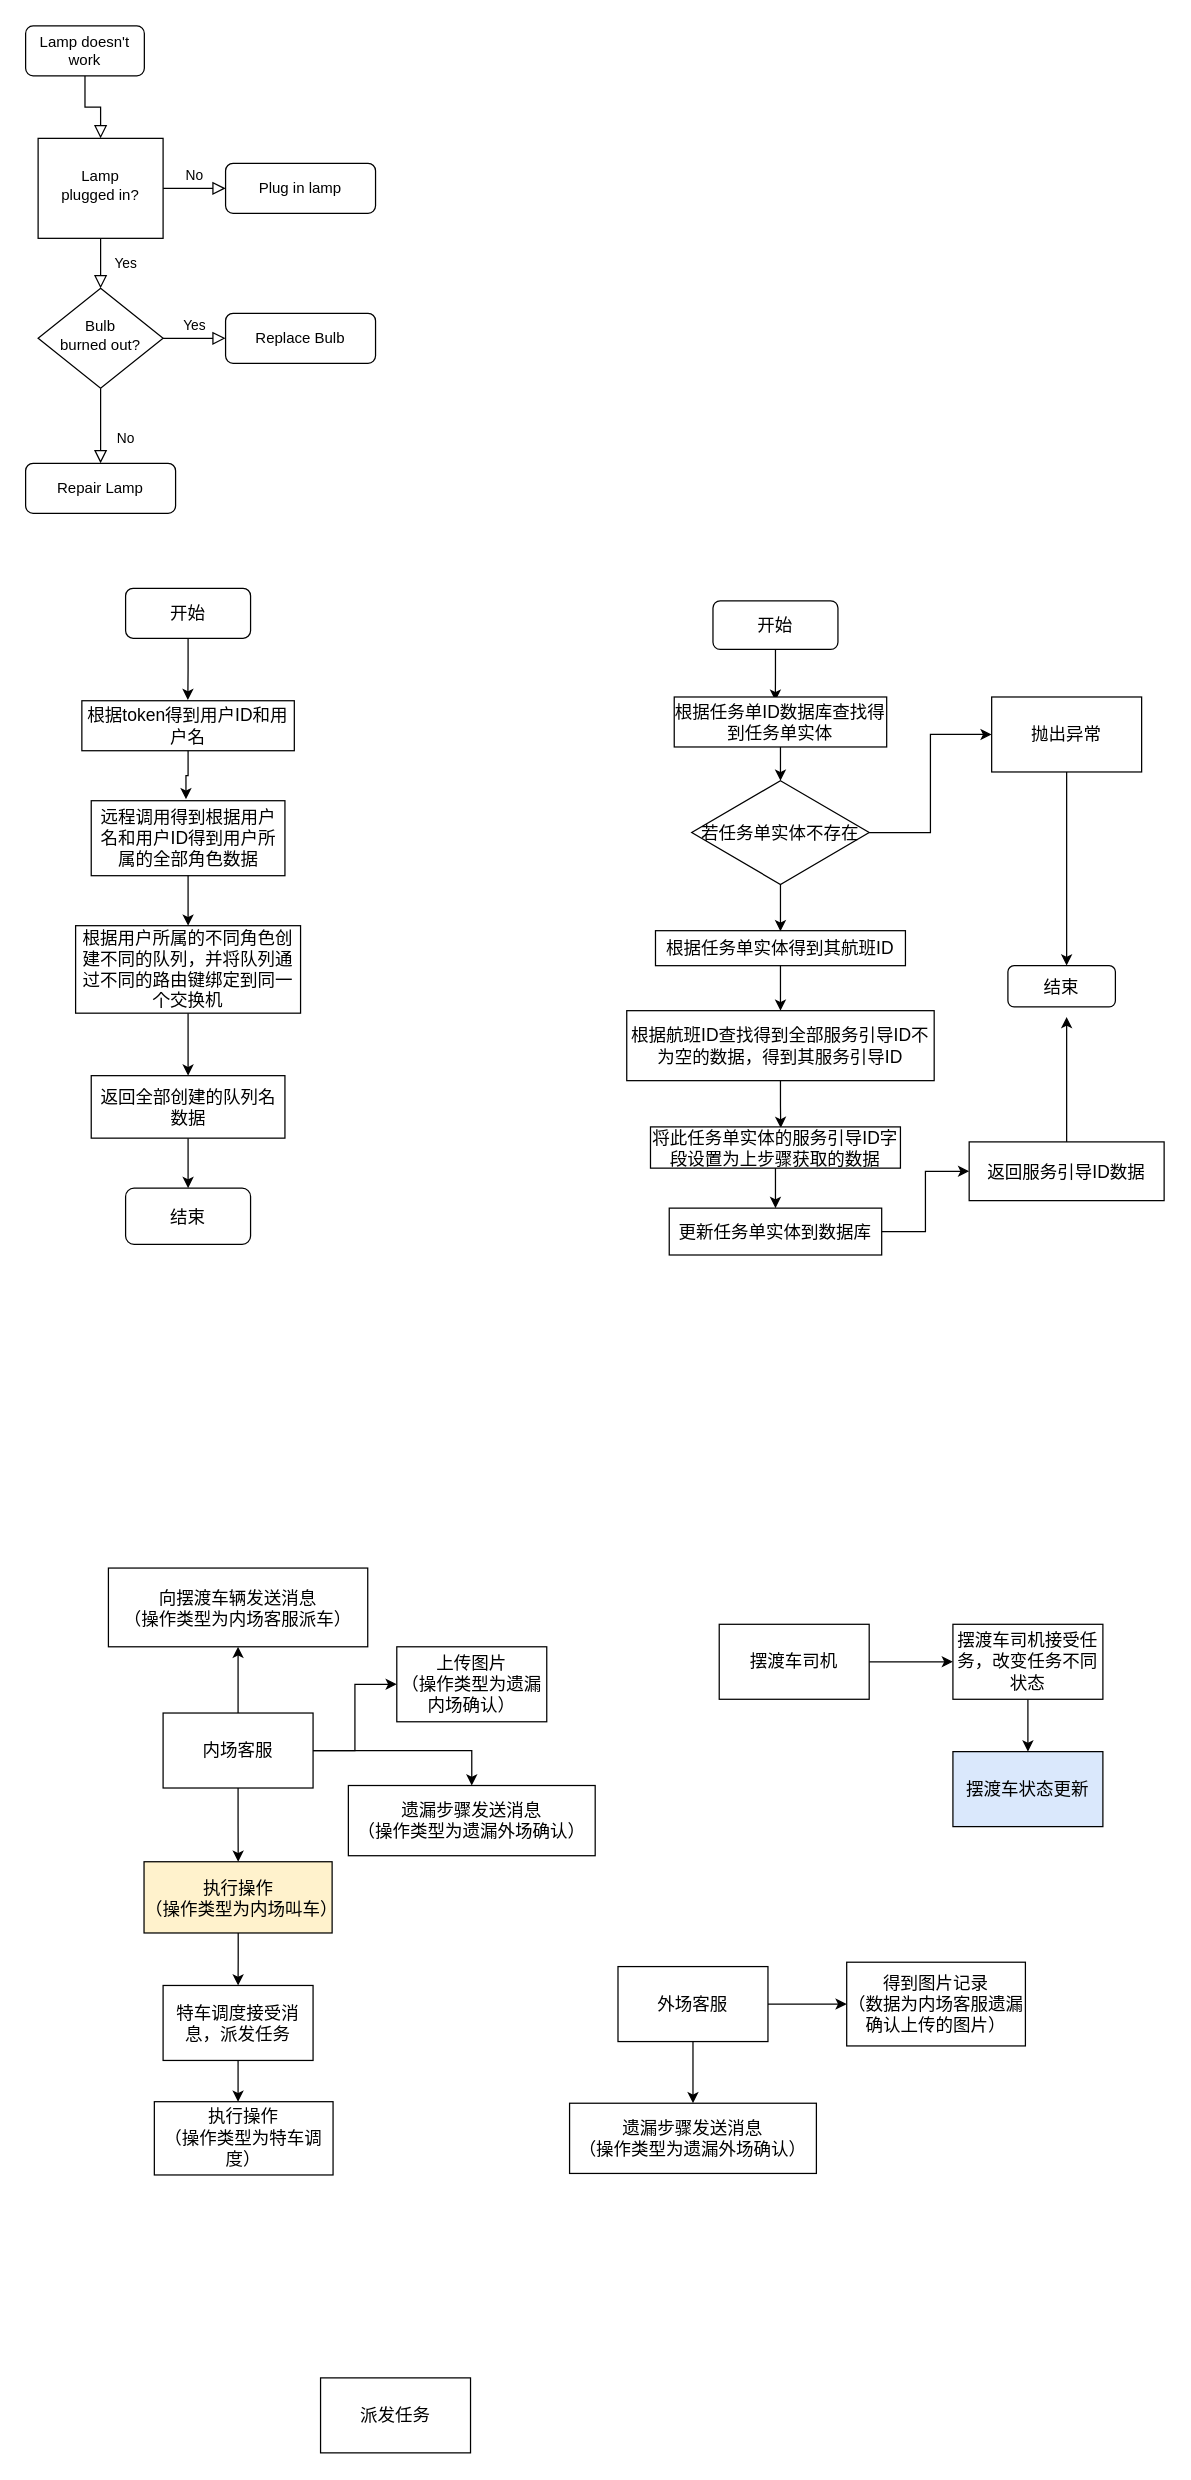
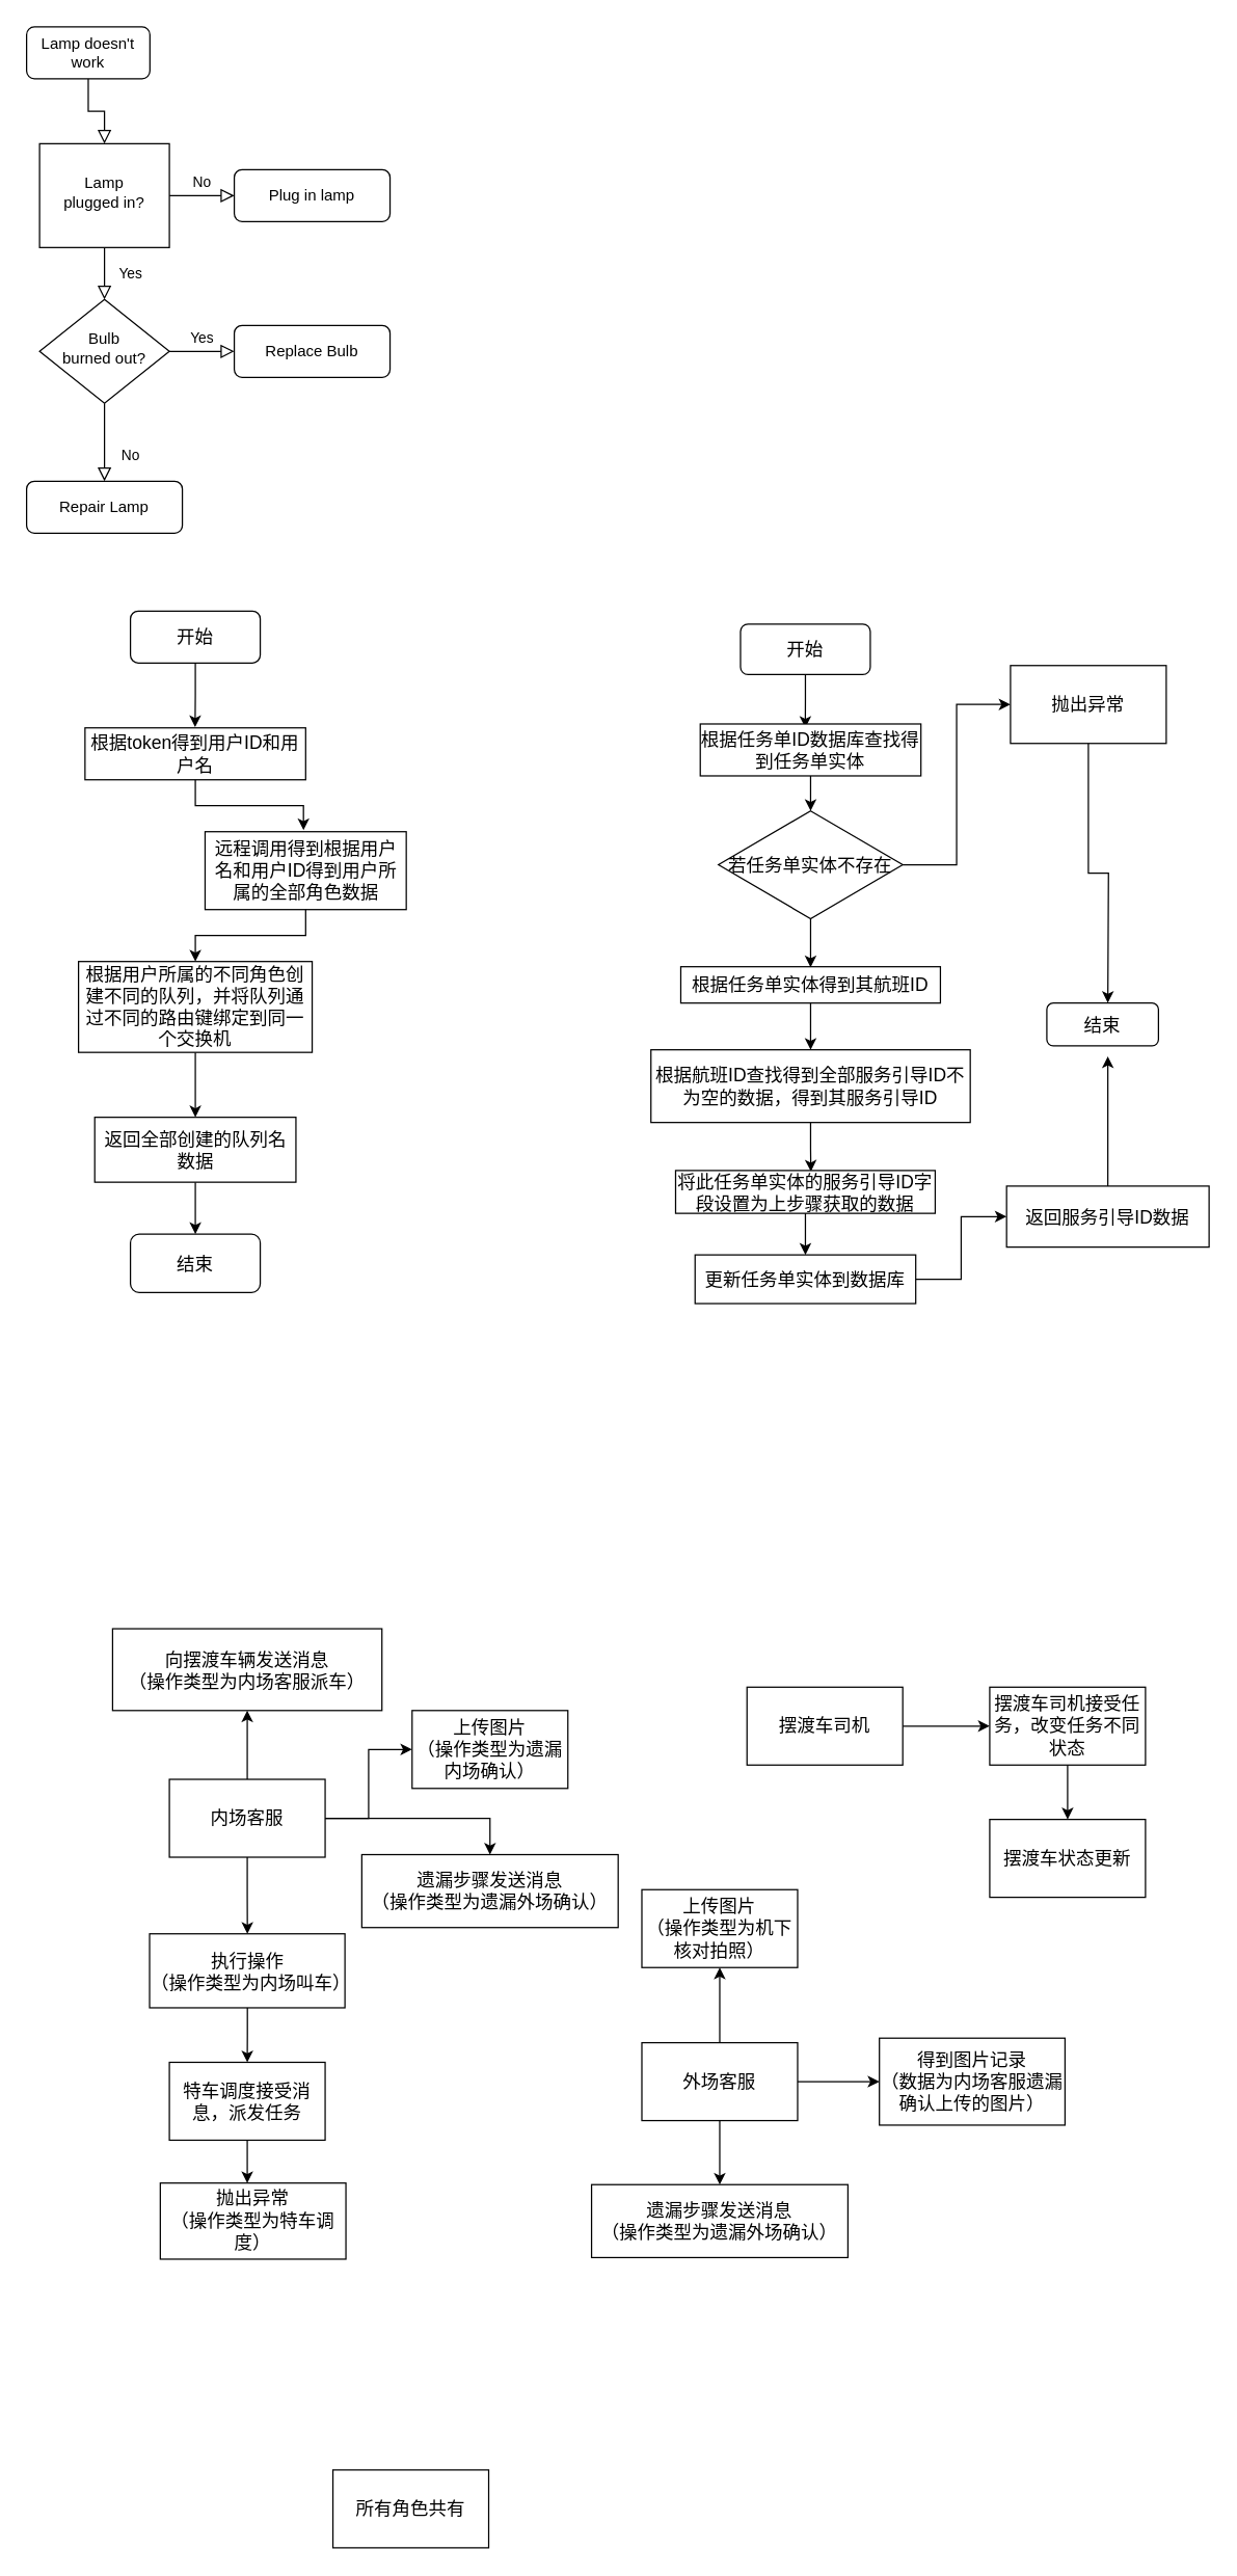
- <mxCell id="34" value="抛出异常" style="rounded=0;whiteSpace=wrap;html=1;fontSize=14;" vertex="1" parent="1"><mxGeometry x="793" y="557" width="120" height="60" as="geometry" /></mxCell>
+ <mxCell id="34" value="抛出异常" style="rounded=0;whiteSpace=wrap;html=1;fontSize=14;" vertex="1" parent="1"><mxGeometry x="778" y="512" width="120" height="60" as="geometry" /></mxCell>
- <mxCell id="18" value="远程调用得到根据用户名和用户ID得到用户所属的全部角色数据" style="rounded=0;whiteSpace=wrap;html=1;perimeter=none;fontSize=14;" vertex="1" parent="1"><mxGeometry x="72.5" y="640" width="155" height="60" as="geometry" /></mxCell>
+ <mxCell id="18" value="远程调用得到根据用户名和用户ID得到用户所属的全部角色数据" style="rounded=0;whiteSpace=wrap;html=1;perimeter=none;fontSize=14;" vertex="1" parent="1"><mxGeometry x="157.5" y="640" width="155" height="60" as="geometry" /></mxCell>
- <mxCell id="53" value="摆渡车状态更新" style="rounded=0;whiteSpace=wrap;html=1;fontSize=14;fillColor=#dae8fc;" vertex="1" parent="1"><mxGeometry x="762" y="1400.886" width="120" height="60" as="geometry" /></mxCell>
+ <mxCell id="53" value="摆渡车状态更新" style="rounded=0;whiteSpace=wrap;html=1;fontSize=14;" vertex="1" parent="1"><mxGeometry x="762" y="1400.886" width="120" height="60" as="geometry" /></mxCell>
+ <mxCell id="57" value="上传图片&lt;br style=&quot;font-size: 14px&quot;&gt;（操作类型为机下核对拍照）" style="rounded=0;whiteSpace=wrap;html=1;fontSize=14;" vertex="1" parent="1"><mxGeometry x="494" y="1455" width="120" height="60" as="geometry" /></mxCell>
- <mxCell id="50" value="执行操作&lt;br style=&quot;font-size: 14px;&quot;&gt;（操作类型为内场叫车）" style="rounded=0;whiteSpace=wrap;html=1;fontSize=14;fillColor=#fff2cc;" vertex="1" parent="1"><mxGeometry x="114.75" y="1489" width="150.5" height="57" as="geometry" /></mxCell>
+ <mxCell id="50" value="执行操作&lt;br style=&quot;font-size: 14px;&quot;&gt;（操作类型为内场叫车）" style="rounded=0;whiteSpace=wrap;html=1;fontSize=14;" vertex="1" parent="1"><mxGeometry x="114.75" y="1489" width="150.5" height="57" as="geometry" /></mxCell>
+ <mxCell id="59" style="edgeStyle=orthogonalEdgeStyle;rounded=0;orthogonalLoop=1;jettySize=auto;html=1;entryX=0.5;entryY=1;entryDx=0;entryDy=0;fontSize=14;" edge="1" parent="1" source="62" target="57"><mxGeometry relative="1" as="geometry" /></mxCell>
- <mxCell id="56" value="执行操作&lt;br style=&quot;font-size: 14px;&quot;&gt;（操作类型为特车调度）" style="rounded=0;whiteSpace=wrap;html=1;fontSize=14;" vertex="1" parent="1"><mxGeometry x="123" y="1681" width="143" height="58.63" as="geometry" /></mxCell>
+ <mxCell id="56" value="抛出异常&lt;br style=&quot;font-size: 14px;&quot;&gt;（操作类型为特车调度）" style="rounded=0;whiteSpace=wrap;html=1;fontSize=14;" vertex="1" parent="1"><mxGeometry x="123" y="1681" width="143" height="58.63" as="geometry" /></mxCell>
- <mxCell id="69" value="派发任务" style="rounded=0;whiteSpace=wrap;html=1;fontSize=14;" vertex="1" parent="1"><mxGeometry x="256" y="1902" width="120" height="60" as="geometry" /></mxCell>
+ <mxCell id="69" value="所有角色共有" style="rounded=0;whiteSpace=wrap;html=1;fontSize=14;" vertex="1" parent="1"><mxGeometry x="256" y="1902" width="120" height="60" as="geometry" /></mxCell>
